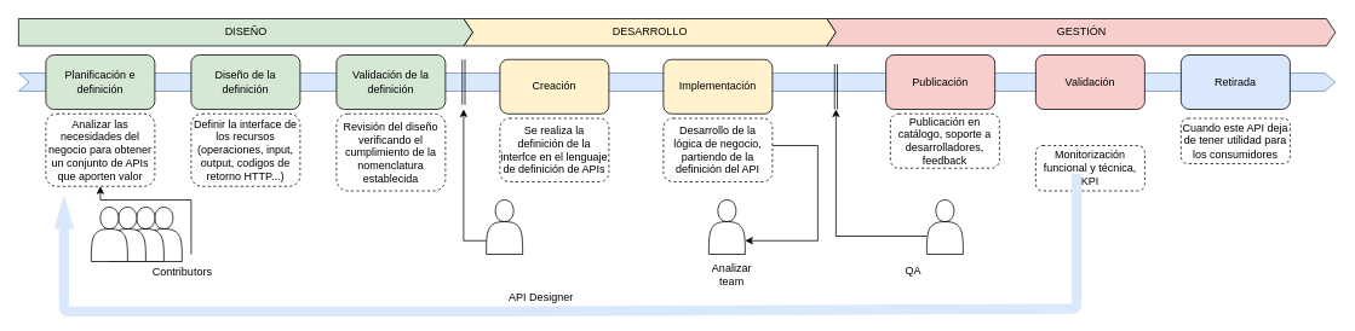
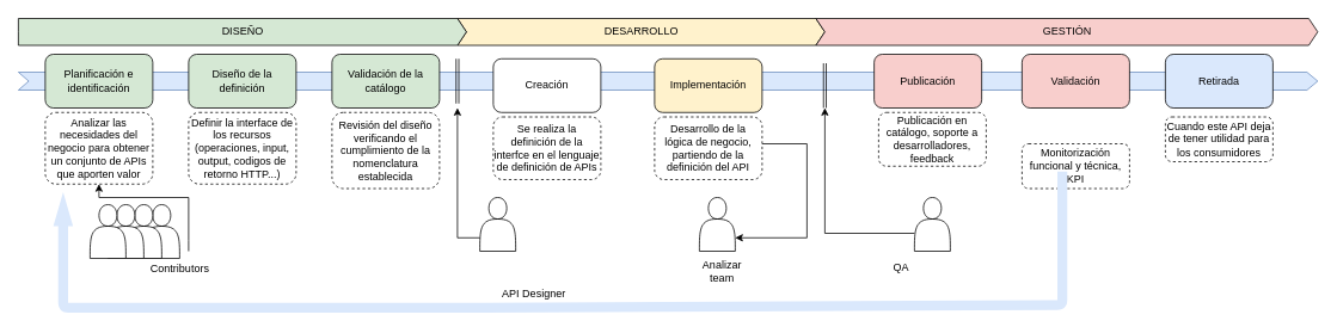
- <mxCell id="6" value="Planificación e definición" style="rounded=1;whiteSpace=wrap;html=1;fillColor=#D5E8D4;" parent="1" vertex="1"><mxGeometry x="50" y="60" width="120" height="60" as="geometry" /></mxCell>
+ <mxCell id="6" value="Planificación e identificación" style="rounded=1;whiteSpace=wrap;html=1;fillColor=#D5E8D4;" parent="1" vertex="1"><mxGeometry x="50" y="60" width="120" height="60" as="geometry" /></mxCell>
- <mxCell id="7" value="Validación de la definición" style="rounded=1;whiteSpace=wrap;html=1;fillColor=#D5E8D4;" parent="1" vertex="1"><mxGeometry x="370" y="60" width="120" height="60" as="geometry" /></mxCell>
+ <mxCell id="7" value="Validación de la catálogo" style="rounded=1;whiteSpace=wrap;html=1;fillColor=#D5E8D4;" parent="1" vertex="1"><mxGeometry x="370" y="60" width="120" height="60" as="geometry" /></mxCell>
- <mxCell id="8" value="Creación" style="rounded=1;whiteSpace=wrap;html=1;fillColor=#FFF2CC;" parent="1" vertex="1"><mxGeometry x="550" y="65" width="120" height="60" as="geometry" /></mxCell>
+ <mxCell id="8" value="Creación" style="rounded=1;whiteSpace=wrap;html=1;fillColor=#ffffff;" parent="1" vertex="1"><mxGeometry x="550" y="65" width="120" height="60" as="geometry" /></mxCell>
